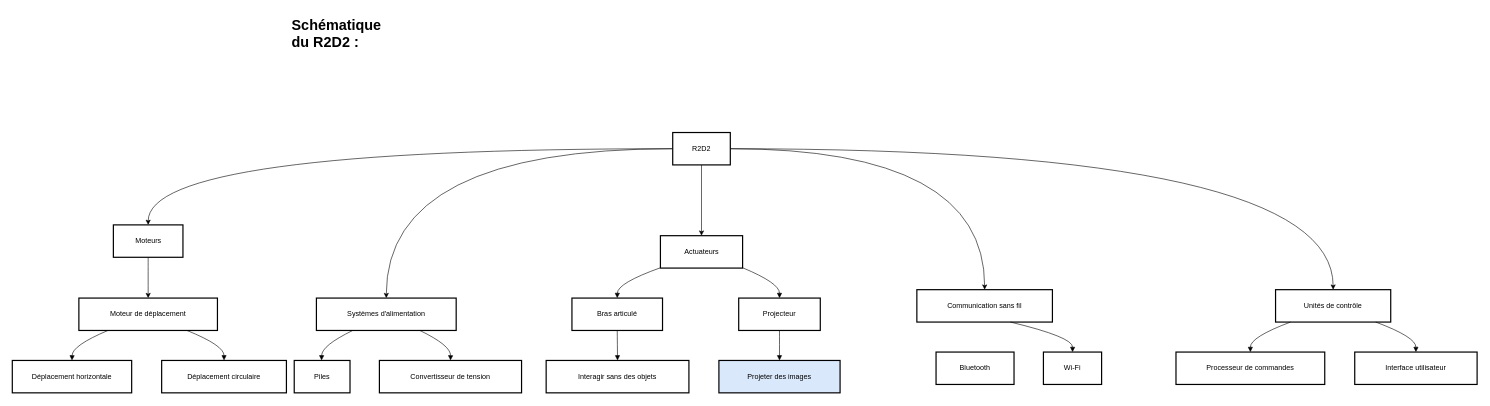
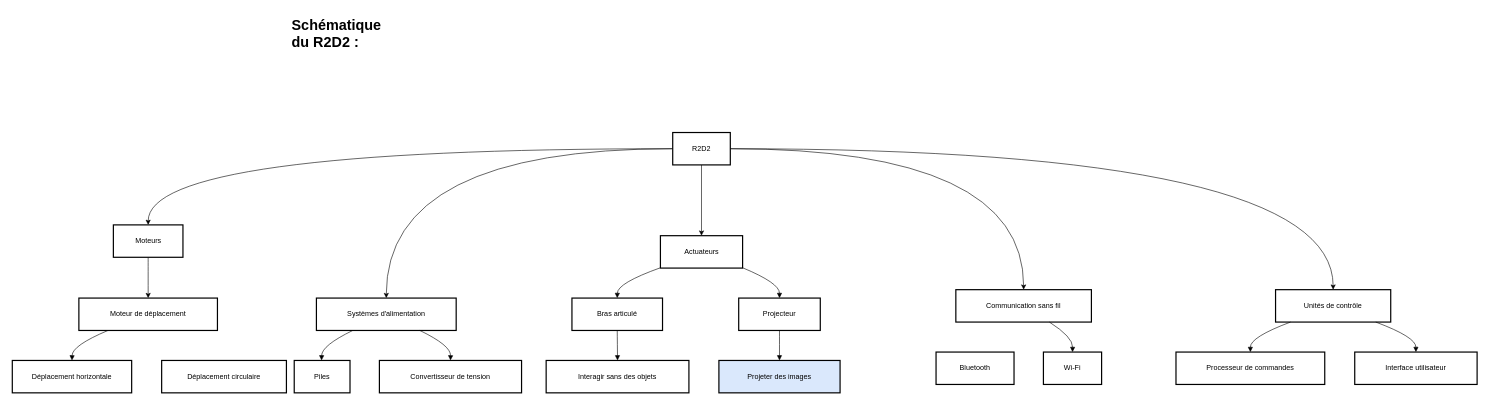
- <mxCell id="24" value="Communication sans fil" style="whiteSpace=wrap;strokeWidth=2;" parent="1" vertex="1"><mxGeometry x="1528" y="482" width="226" height="54" as="geometry" /></mxCell>
+ <mxCell id="24" value="Communication sans fil" style="whiteSpace=wrap;strokeWidth=2;" parent="1" vertex="1"><mxGeometry x="1593" y="482" width="226" height="54" as="geometry" /></mxCell>
- <mxCell id="34" value="" style="curved=1;startArrow=none;endArrow=block;exitX=0.78;exitY=1;entryX=0.5;entryY=0;" parent="1" source="15" target="21" edge="1"><mxGeometry relative="1" as="geometry"><Array as="points"><mxPoint x="373" y="575" /></Array></mxGeometry></mxCell>
